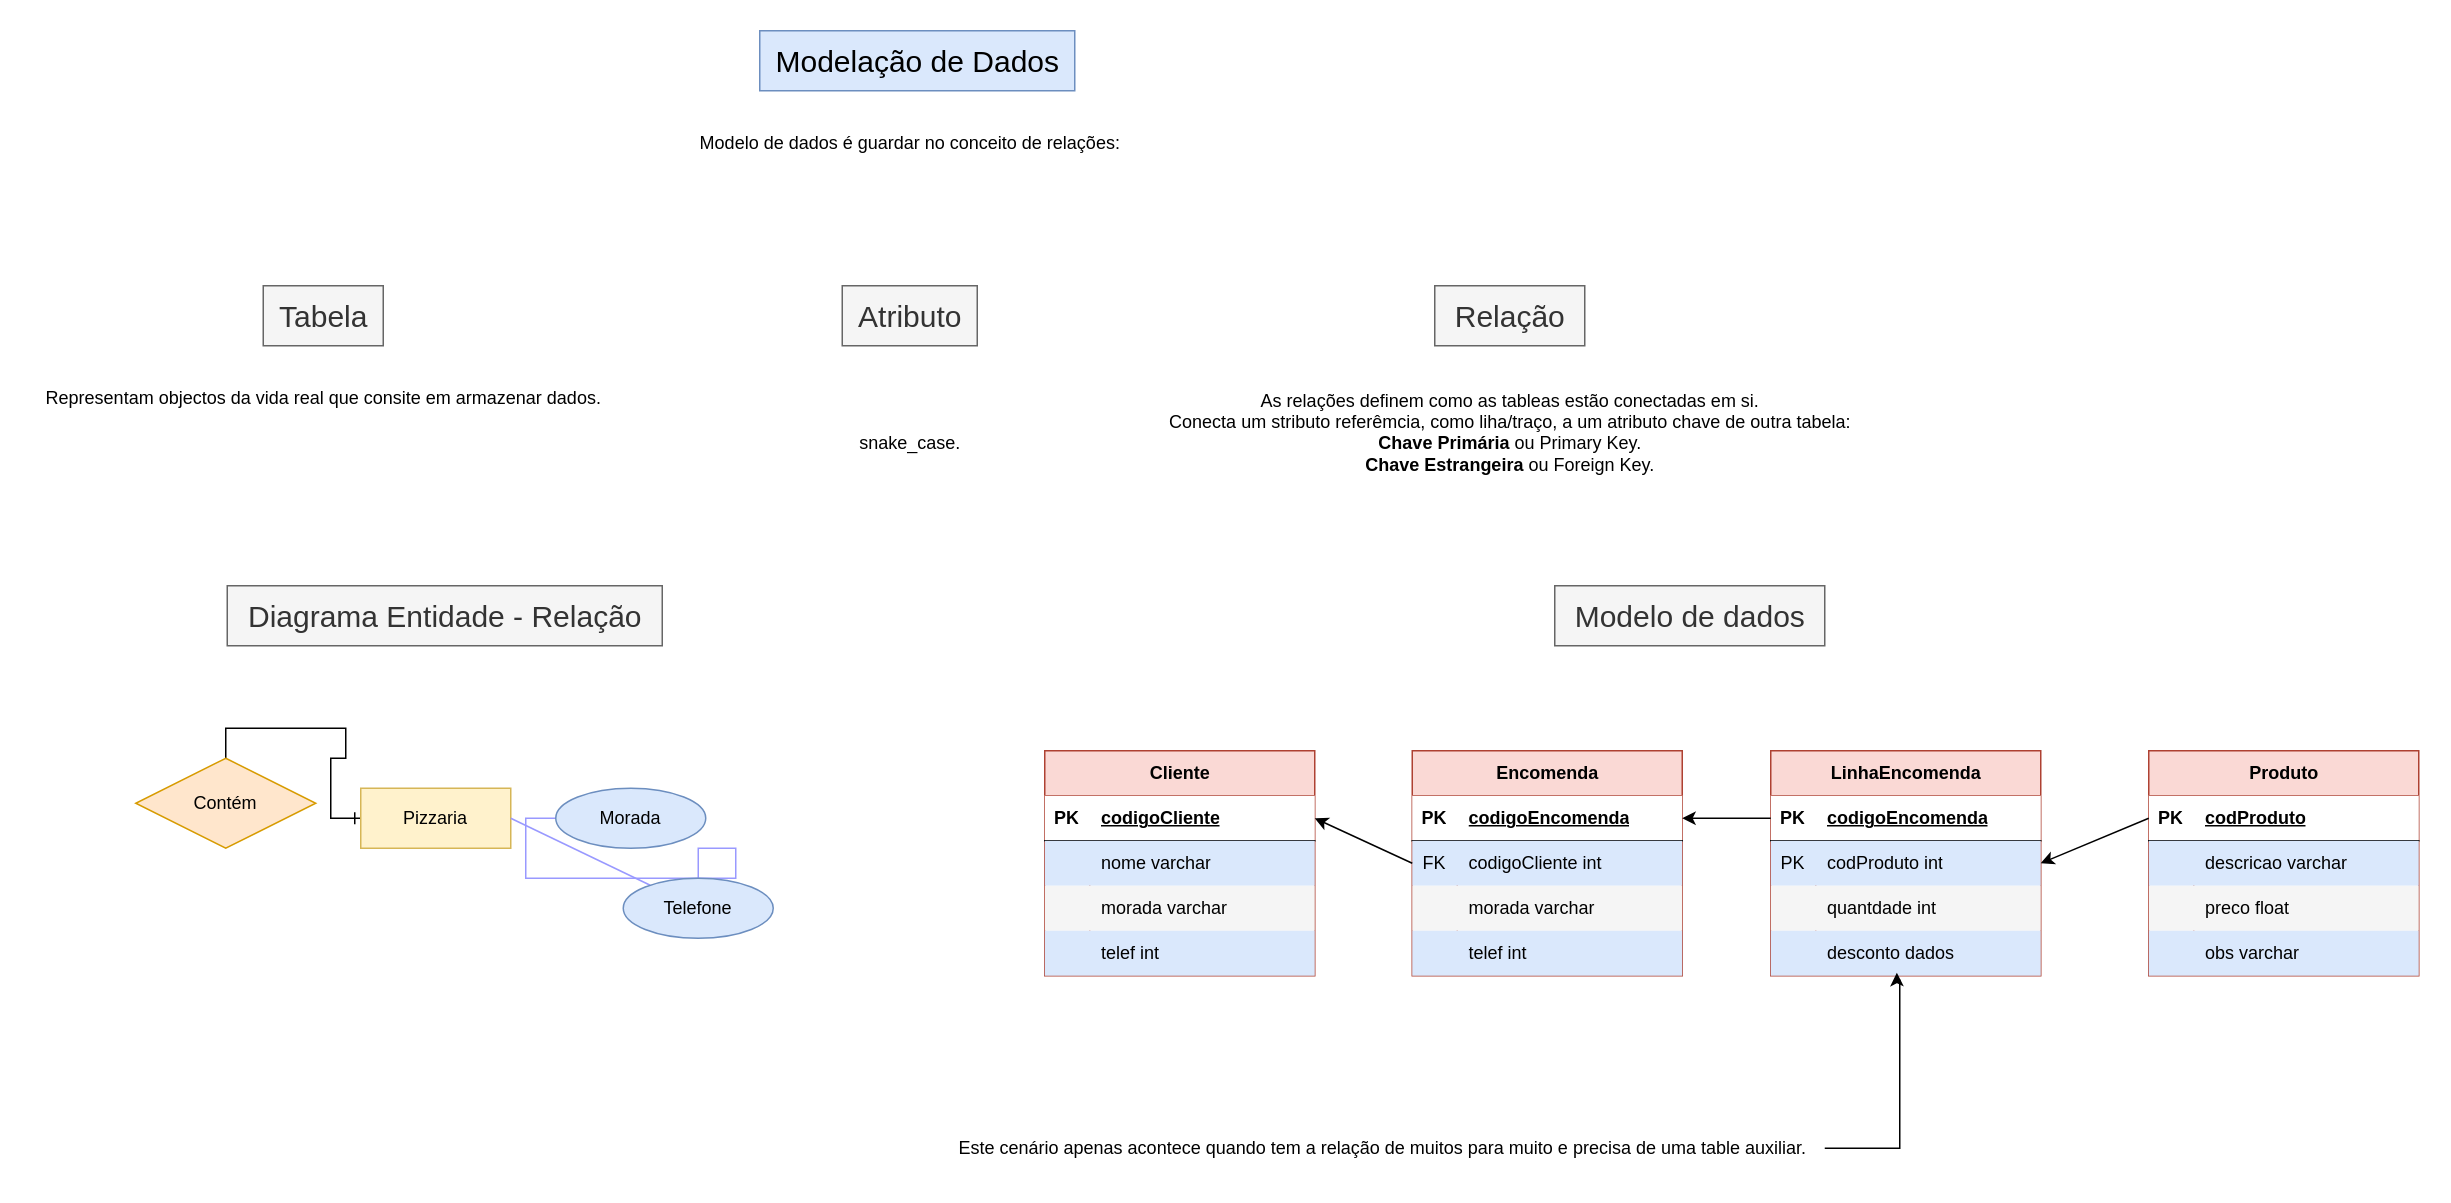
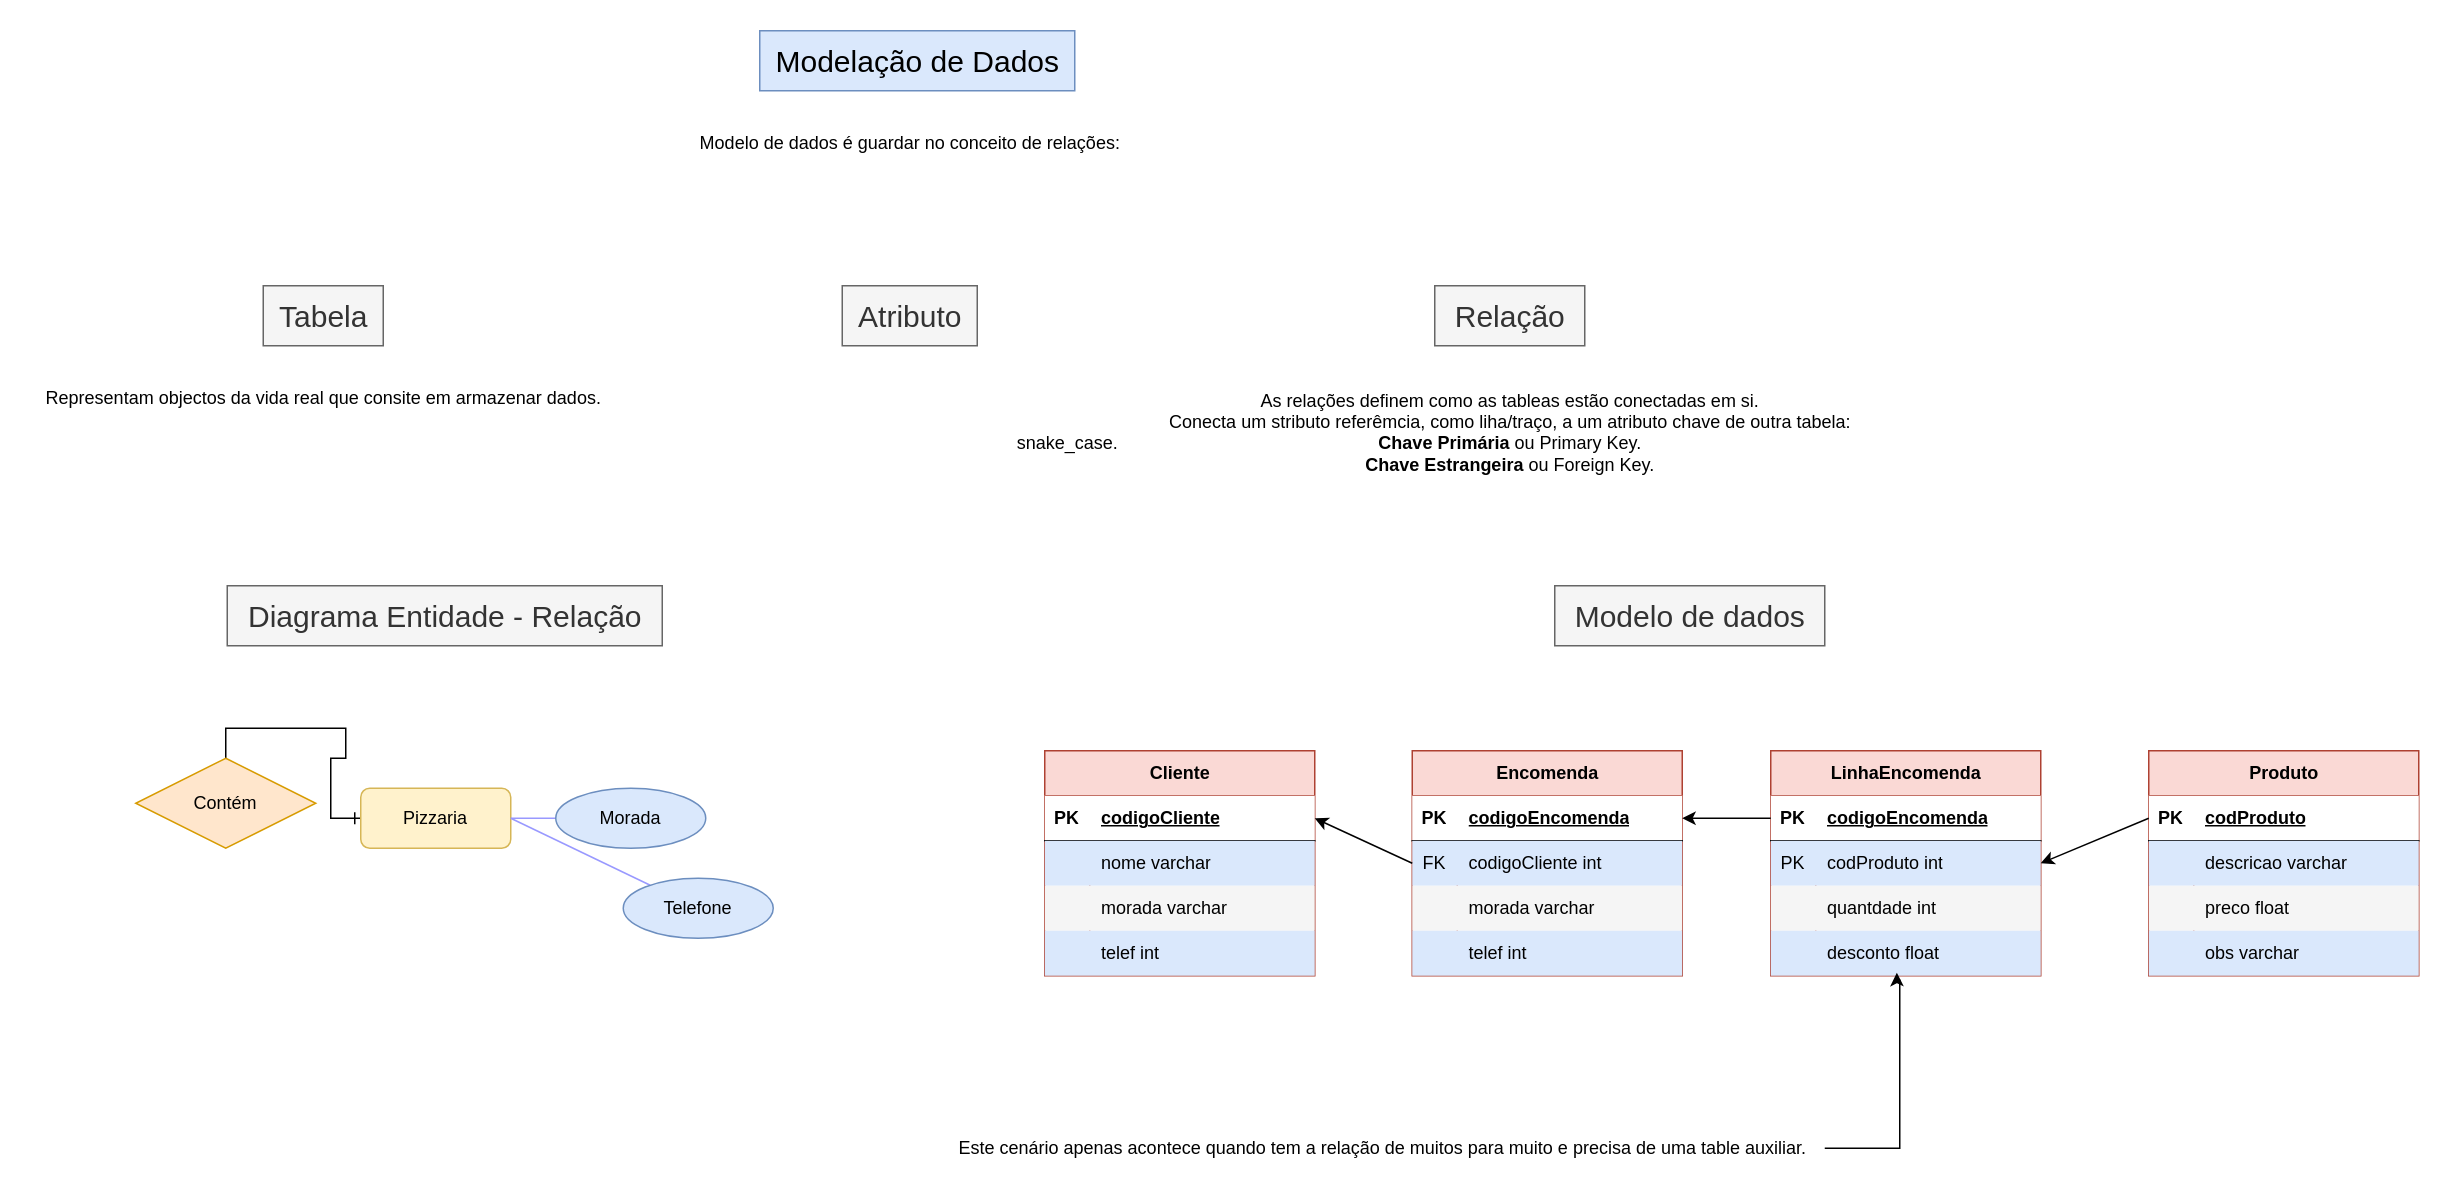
- <mxCell id="6" value="snake_case." style="text;html=1;align=center;verticalAlign=middle;resizable=0;points=[];autosize=1;" vertex="1" parent="1"><mxGeometry x="561" y="280" width="90" height="30" as="geometry" /></mxCell>
+ <mxCell id="6" value="snake_case." style="text;html=1;align=center;verticalAlign=middle;resizable=0;points=[];autosize=1;" vertex="1" parent="1"><mxGeometry x="666" y="280" width="90" height="30" as="geometry" /></mxCell>
- <mxCell id="11" value="Pizzaria" style="whiteSpace=wrap;html=1;align=center;fillColor=#fff2cc;strokeColor=#d6b656;" vertex="1" parent="1"><mxGeometry x="240" y="525" width="100" height="40" as="geometry" /></mxCell>
+ <mxCell id="11" value="Pizzaria" style="whiteSpace=wrap;html=1;align=center;fillColor=#fff2cc;strokeColor=#d6b656;rounded=1;" vertex="1" parent="1"><mxGeometry x="240" y="525" width="100" height="40" as="geometry" /></mxCell>
- <mxCell id="12" style="edgeStyle=orthogonalEdgeStyle;rounded=0;orthogonalLoop=1;jettySize=auto;html=1;exitX=0;exitY=0.5;exitDx=0;exitDy=0;endArrow=none;endFill=0;strokeColor=#9999FF;" edge="1" parent="1" source="13" target="15"><mxGeometry relative="1" as="geometry" /></mxCell>
+ <mxCell id="12" style="edgeStyle=orthogonalEdgeStyle;rounded=0;orthogonalLoop=1;jettySize=auto;html=1;exitX=0;exitY=0.5;exitDx=0;exitDy=0;entryX=1;entryY=0.5;entryDx=0;entryDy=0;endArrow=none;endFill=0;strokeColor=#9999FF;" edge="1" parent="1" source="13" target="11"><mxGeometry relative="1" as="geometry" /></mxCell>
- <mxCell id="57" value="desconto dados" style="shape=partialRectangle;connectable=0;fillColor=none;top=0;left=0;bottom=0;right=0;align=left;spacingLeft=6;overflow=hidden;whiteSpace=wrap;html=1;" vertex="1" parent="55"><mxGeometry x="30" width="150" height="30" as="geometry"><mxRectangle width="150" height="30" as="alternateBounds" /></mxGeometry></mxCell>
+ <mxCell id="57" value="desconto float" style="shape=partialRectangle;connectable=0;fillColor=none;top=0;left=0;bottom=0;right=0;align=left;spacingLeft=6;overflow=hidden;whiteSpace=wrap;html=1;" vertex="1" parent="55"><mxGeometry x="30" width="150" height="30" as="geometry"><mxRectangle width="150" height="30" as="alternateBounds" /></mxGeometry></mxCell>
